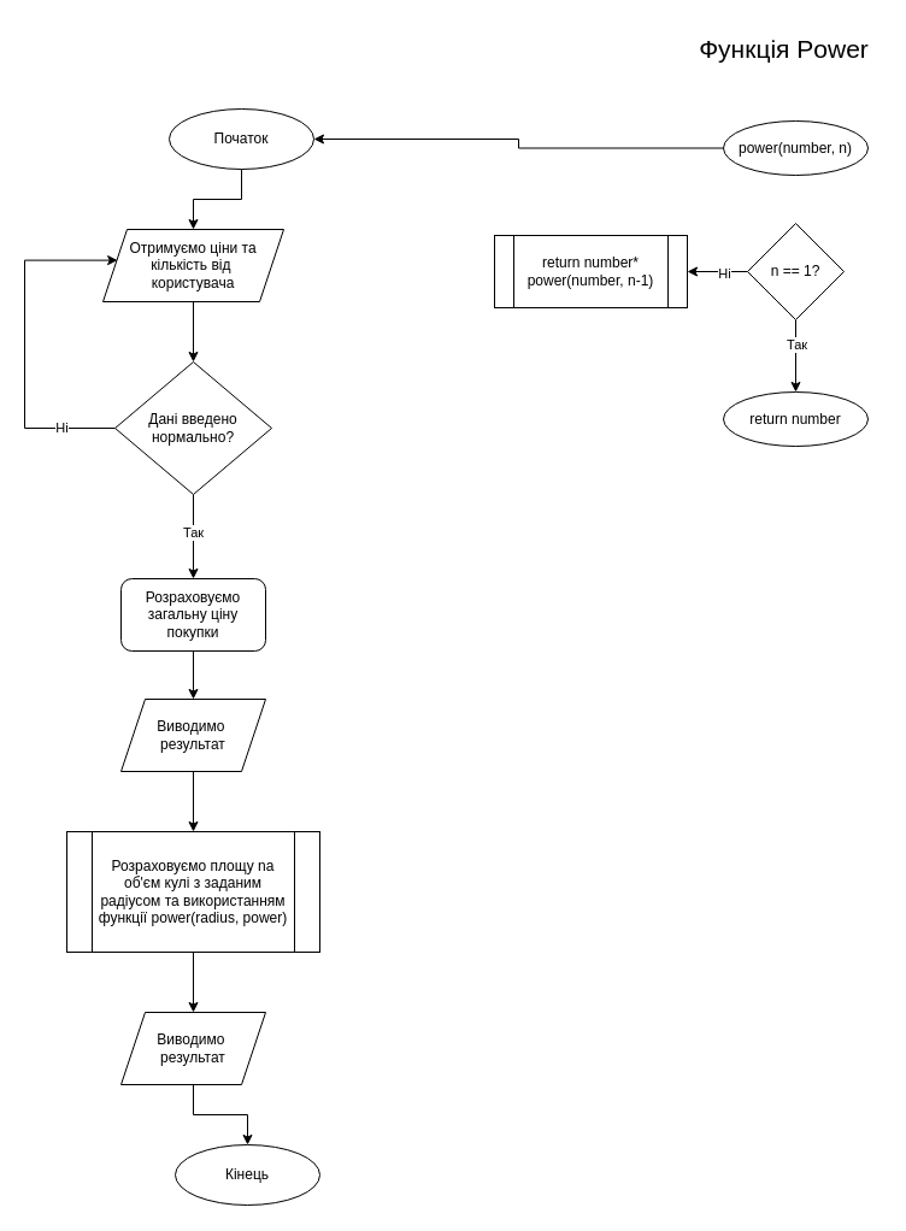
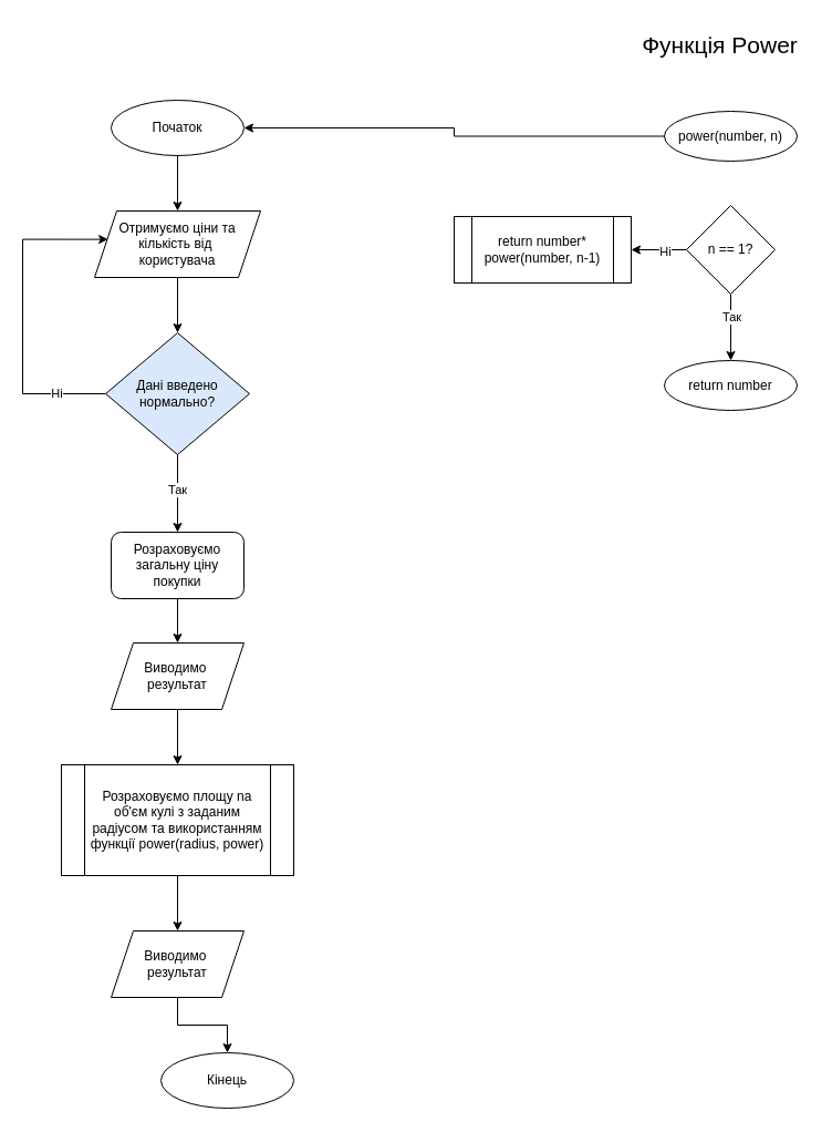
- <mxCell id="3" value="Початок" style="ellipse;whiteSpace=wrap;html=1;" vertex="1" parent="1"><mxGeometry x="140" y="90" width="120" height="50" as="geometry" /></mxCell>
+ <mxCell id="3" value="Початок" style="ellipse;whiteSpace=wrap;html=1;" vertex="1" parent="1"><mxGeometry x="100" y="90" width="120" height="50" as="geometry" /></mxCell>
- <mxCell id="8" value="Дані введено нормально?" style="rhombus;whiteSpace=wrap;html=1;" vertex="1" parent="1"><mxGeometry x="95" y="300" width="130" height="110" as="geometry" /></mxCell>
+ <mxCell id="8" value="Дані введено нормально?" style="rhombus;whiteSpace=wrap;html=1;fillColor=#dae8fc;" vertex="1" parent="1"><mxGeometry x="95" y="300" width="130" height="110" as="geometry" /></mxCell>
